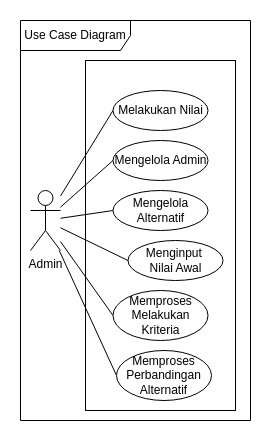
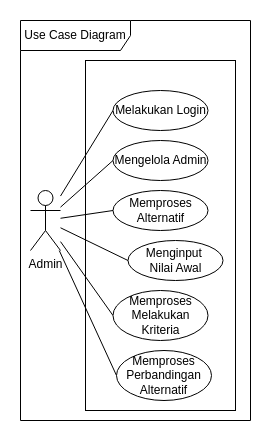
- <mxCell id="11" value="Melakukan Nilai" style="ellipse;whiteSpace=wrap;html=1;" vertex="1" parent="1"><mxGeometry x="112.5" y="90" width="95" height="40" as="geometry" /></mxCell>
+ <mxCell id="11" value="Melakukan Login" style="ellipse;whiteSpace=wrap;html=1;" vertex="1" parent="1"><mxGeometry x="112.5" y="90" width="95" height="40" as="geometry" /></mxCell>
- <mxCell id="13" value="Mengelola Alternatif" style="ellipse;whiteSpace=wrap;html=1;" vertex="1" parent="1"><mxGeometry x="112.5" y="190" width="95" height="40" as="geometry" /></mxCell>
+ <mxCell id="13" value="Memproses Alternatif" style="ellipse;whiteSpace=wrap;html=1;" vertex="1" parent="1"><mxGeometry x="112.5" y="190" width="95" height="40" as="geometry" /></mxCell>
